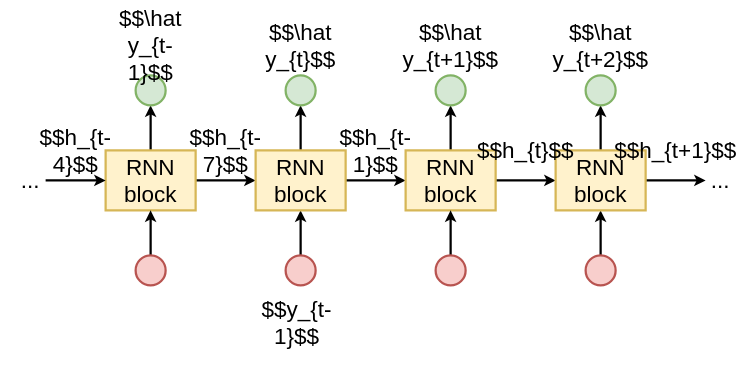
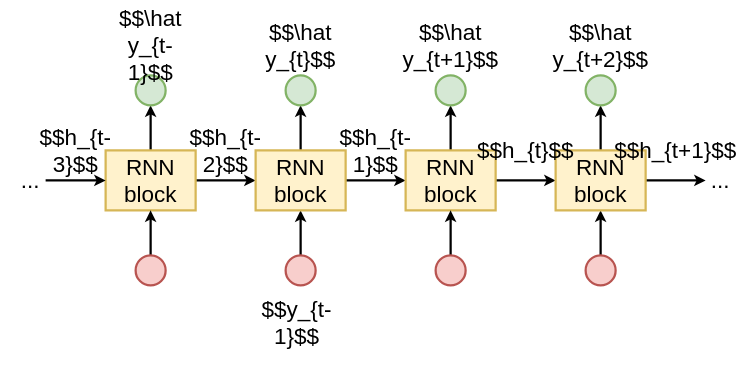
- <mxCell id="38" value="$$h_{t-4}$$" style="text;html=1;strokeColor=none;fillColor=none;align=center;verticalAlign=middle;whiteSpace=wrap;rounded=0;fontSize=30;strokeWidth=3;" vertex="1" parent="1"><mxGeometry x="60" y="160" width="80" height="80" as="geometry" /></mxCell>
+ <mxCell id="38" value="$$h_{t-3}$$" style="text;html=1;strokeColor=none;fillColor=none;align=center;verticalAlign=middle;whiteSpace=wrap;rounded=0;fontSize=30;strokeWidth=3;" vertex="1" parent="1"><mxGeometry x="60" y="160" width="80" height="80" as="geometry" /></mxCell>
- <mxCell id="34" value="$$h_{t-7}$$" style="text;html=1;strokeColor=none;fillColor=none;align=center;verticalAlign=middle;whiteSpace=wrap;rounded=0;fontSize=30;strokeWidth=3;" vertex="1" parent="1"><mxGeometry x="260" y="160" width="80" height="80" as="geometry" /></mxCell>
+ <mxCell id="34" value="$$h_{t-2}$$" style="text;html=1;strokeColor=none;fillColor=none;align=center;verticalAlign=middle;whiteSpace=wrap;rounded=0;fontSize=30;strokeWidth=3;" vertex="1" parent="1"><mxGeometry x="260" y="160" width="80" height="80" as="geometry" /></mxCell>
